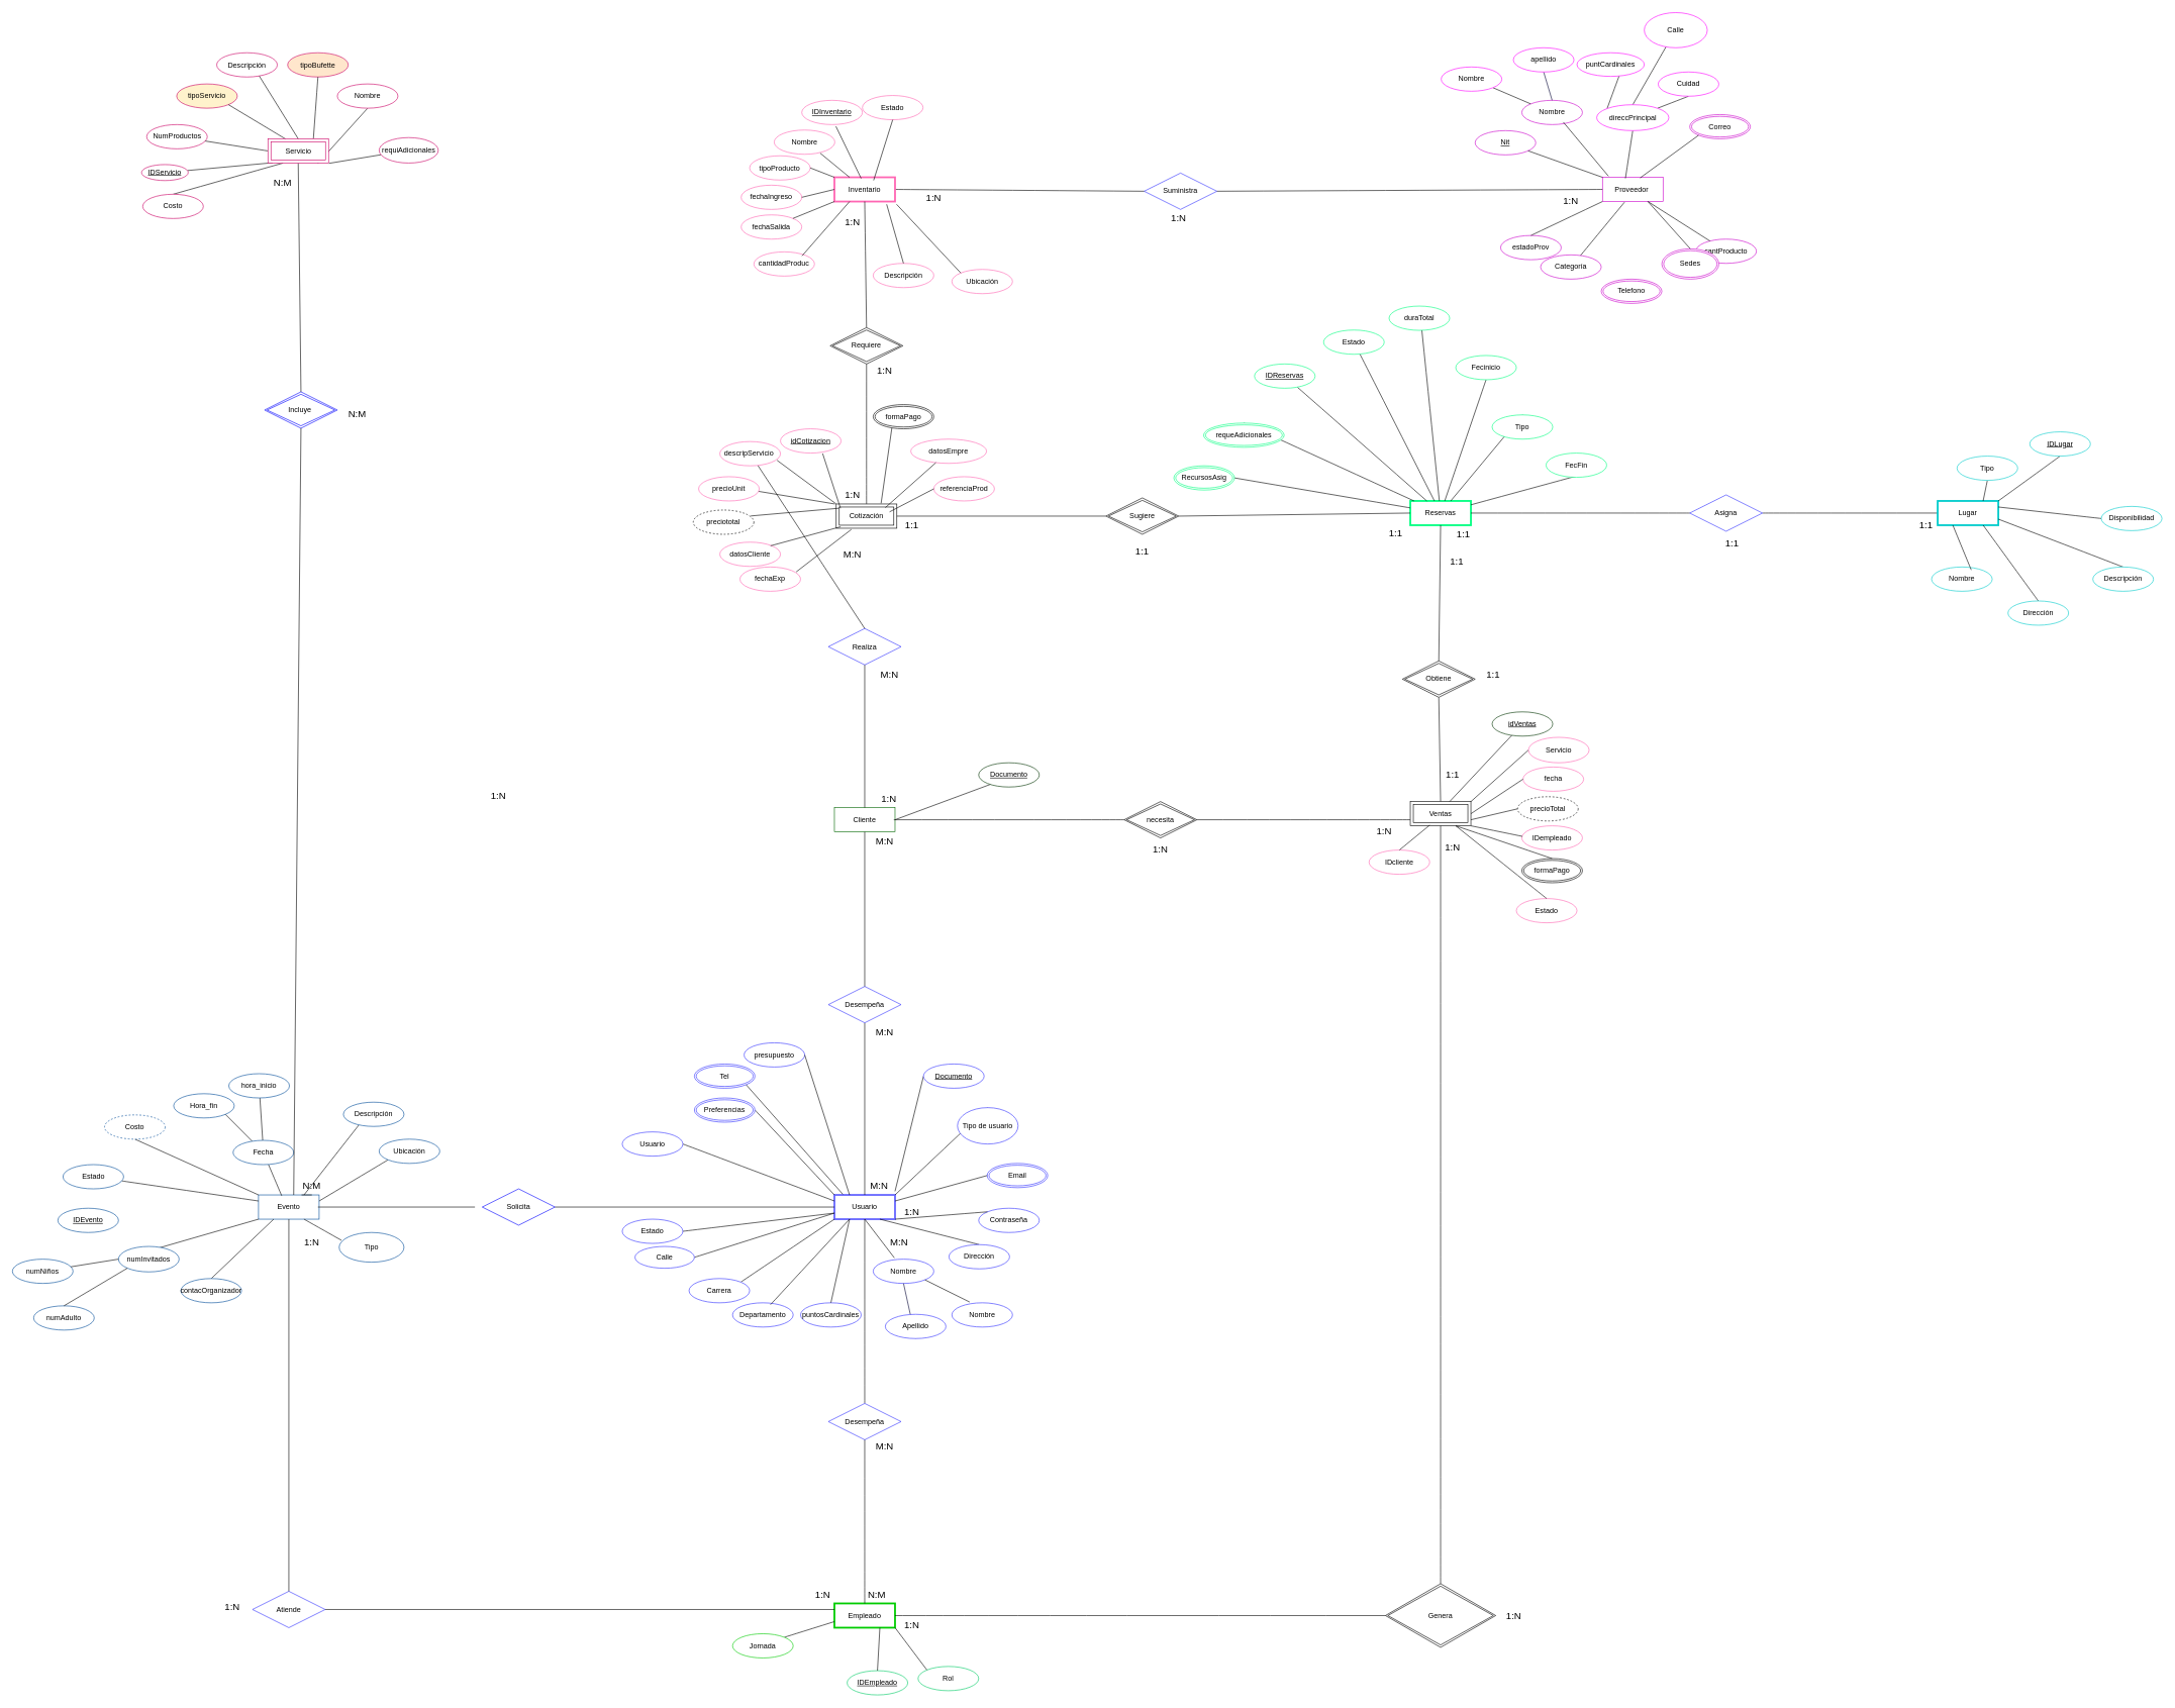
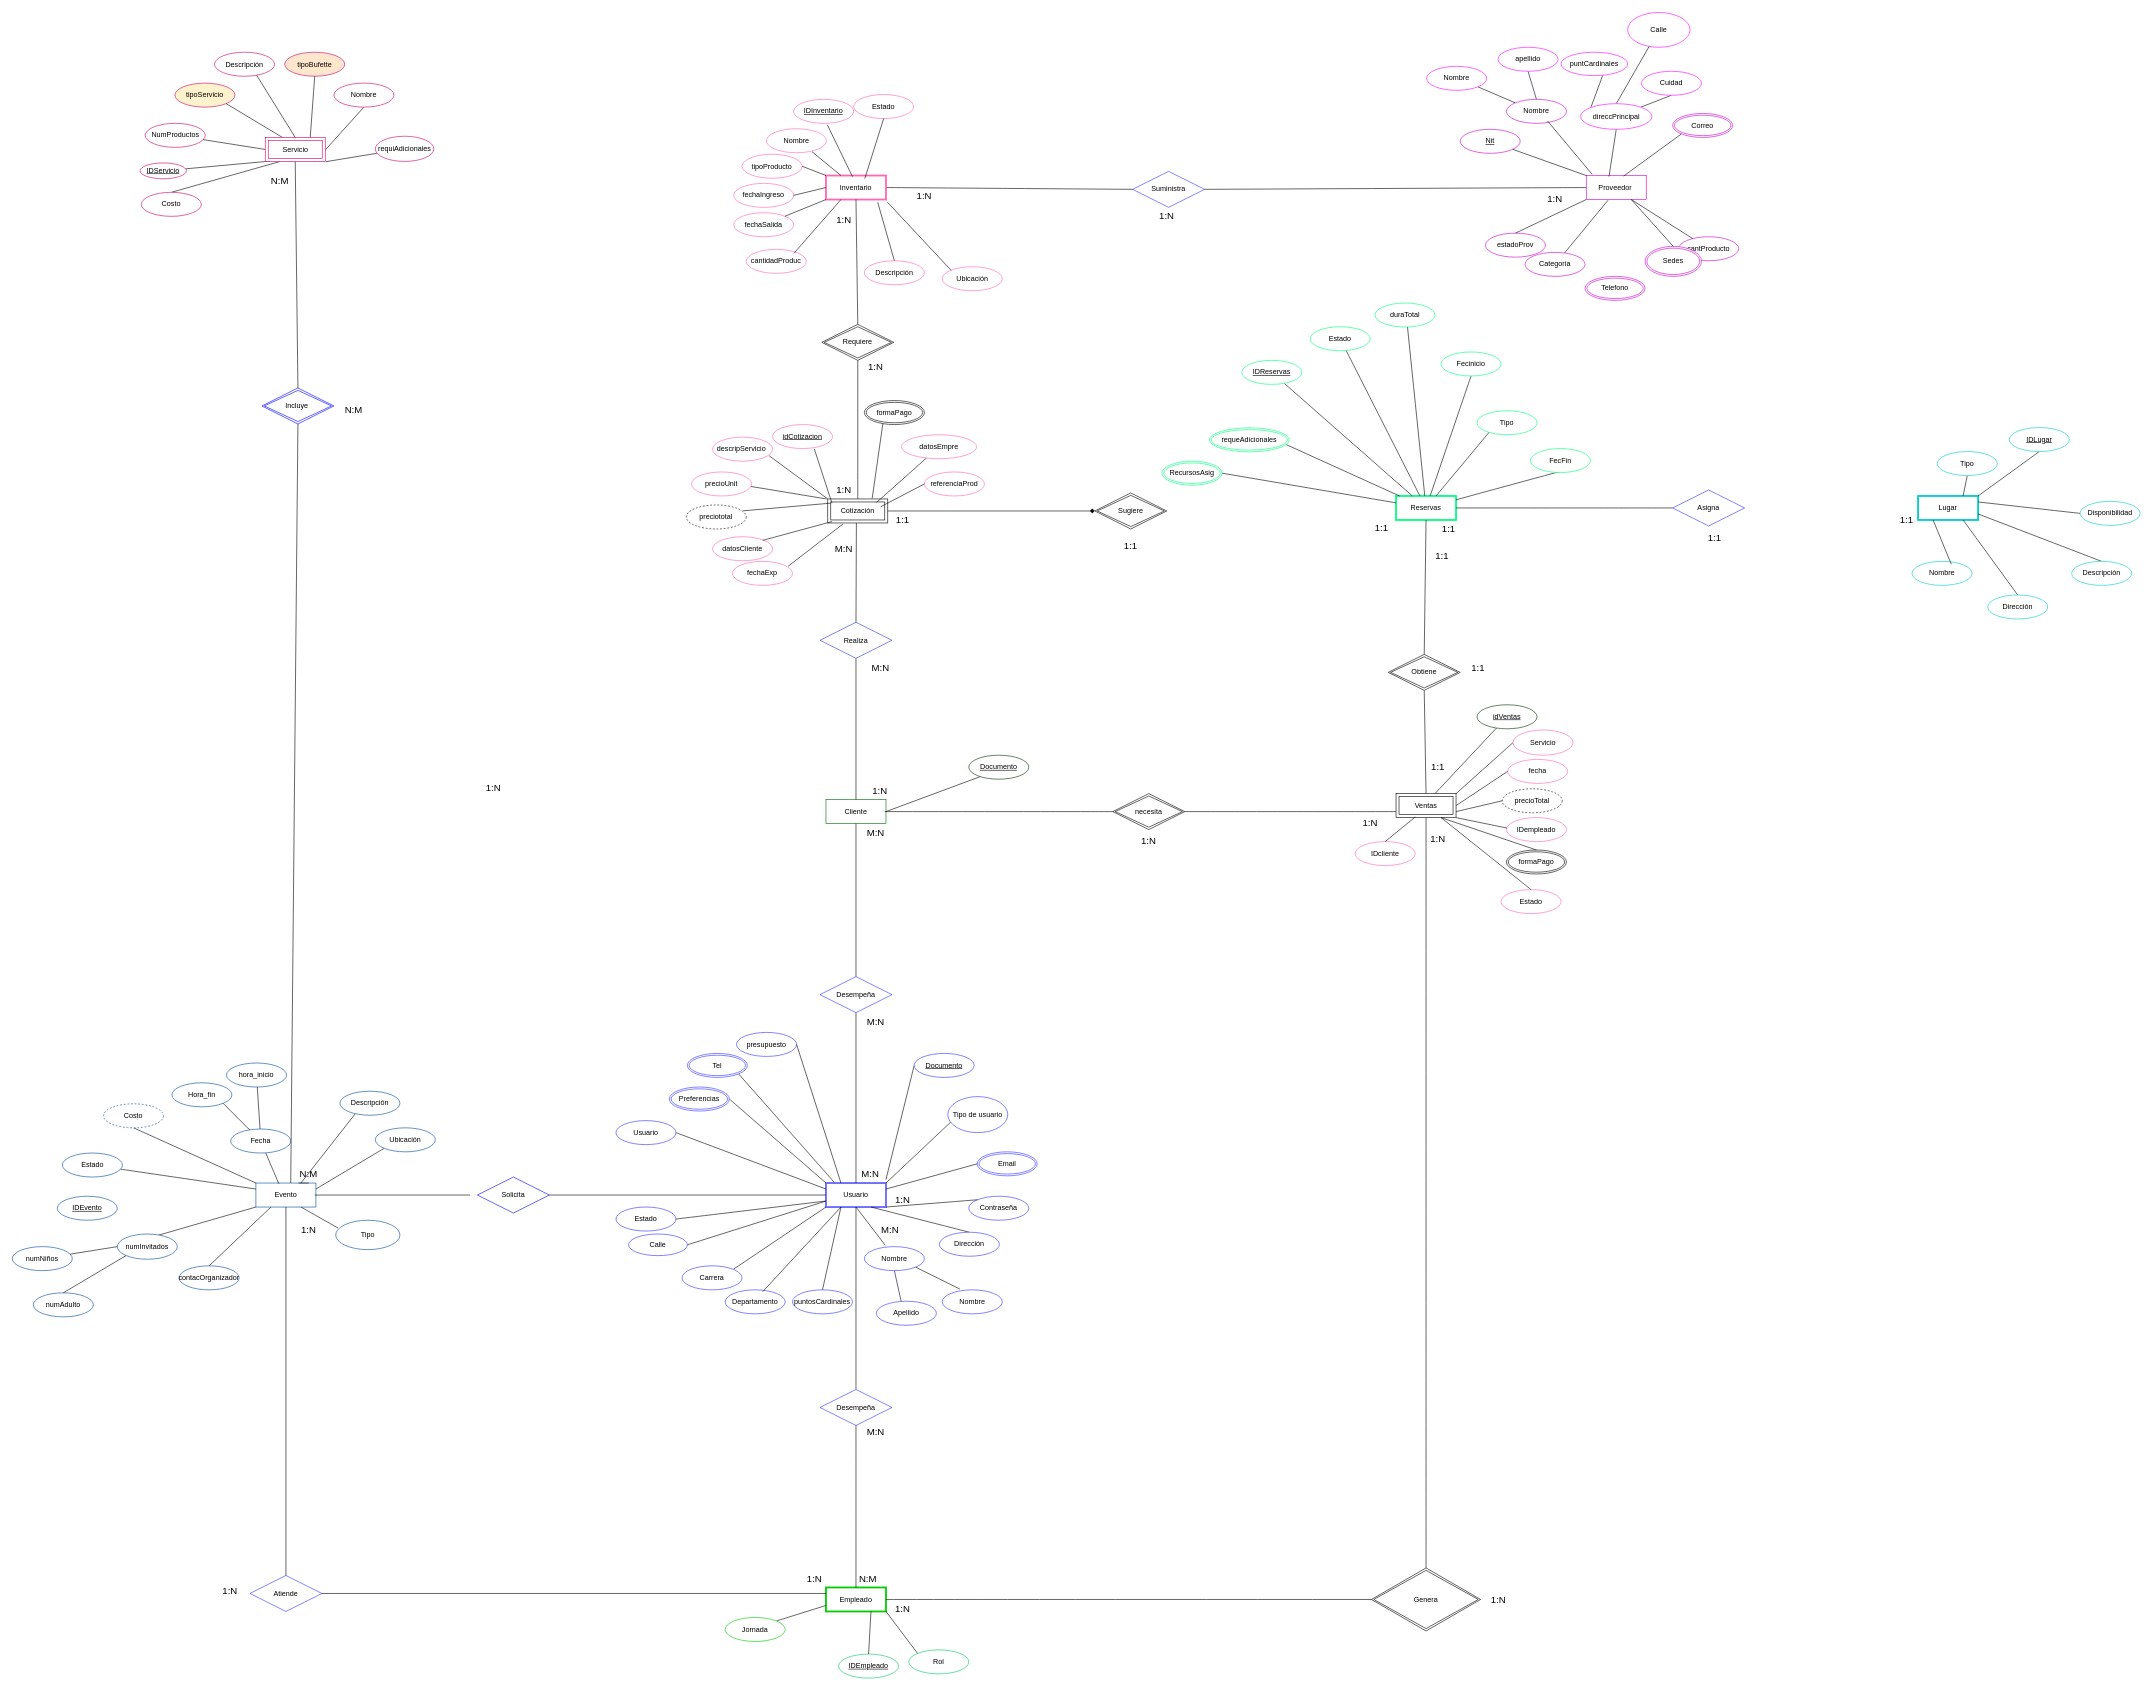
- <mxCell id="169" value="reque&lt;span style=&quot;background-color: initial;&quot;&gt;Adicionales&lt;/span&gt;" style="ellipse;shape=doubleEllipse;margin=3;whiteSpace=wrap;html=1;align=center;strokeColor=#00FF80;" vertex="1" parent="1"><mxGeometry x="1985" y="697.5" width="133" height="40" as="geometry" /></mxCell>
+ <mxCell id="169" value="reque&lt;span style=&quot;background-color: initial;&quot;&gt;Adicionales&lt;/span&gt;" style="ellipse;shape=doubleEllipse;margin=3;whiteSpace=wrap;html=1;align=center;strokeColor=#00FF80;" vertex="1" parent="1"><mxGeometry x="2015" y="712.5" width="133" height="40" as="geometry" /></mxCell>
- <mxCell id="144" value="" style="endArrow=none;html=1;rounded=0;fontSize=12;startSize=8;endSize=8;curved=1;strokeColor=#000000;entryX=0;entryY=0.5;entryDx=0;entryDy=0;exitX=1;exitY=0.5;exitDx=0;exitDy=0;" edge="1" parent="1" source="146" target="145"><mxGeometry width="50" height="50" relative="1" as="geometry"><mxPoint x="2461" y="1214" as="sourcePoint" /><mxPoint x="2685" y="1214" as="targetPoint" /></mxGeometry></mxCell>
- <mxCell id="202" value="" style="endArrow=none;html=1;rounded=0;exitX=1;exitY=0.5;exitDx=0;exitDy=0;entryX=0;entryY=0.5;entryDx=0;entryDy=0;" edge="1" parent="1" source="200" target="143"><mxGeometry width="50" height="50" relative="1" as="geometry"><mxPoint x="2307" y="1028" as="sourcePoint" /><mxPoint x="2223" y="845" as="targetPoint" /></mxGeometry></mxCell>
- <mxCell id="201" value="" style="endArrow=none;html=1;rounded=0;exitX=1;exitY=0.5;exitDx=0;exitDy=0;entryX=0;entryY=0.5;entryDx=0;entryDy=0;" edge="1" parent="1" source="199" target="200"><mxGeometry width="50" height="50" relative="1" as="geometry"><mxPoint x="2307" y="1028" as="sourcePoint" /><mxPoint x="2357" y="978" as="targetPoint" /></mxGeometry></mxCell>
+ <mxCell id="201" value="" style="endArrow=diamond;html=1;rounded=0;exitX=1;exitY=0.5;exitDx=0;exitDy=0;entryX=0;entryY=0.5;entryDx=0;entryDy=0;" edge="1" parent="1" source="199" target="200"><mxGeometry width="50" height="50" relative="1" as="geometry"><mxPoint x="2307" y="1028" as="sourcePoint" /><mxPoint x="2357" y="978" as="targetPoint" /></mxGeometry></mxCell>
- <mxCell id="196" value="" style="endArrow=none;html=1;rounded=0;exitX=0.5;exitY=0;exitDx=0;exitDy=0;" edge="1" parent="1" source="195" target="219"><mxGeometry width="50" height="50" relative="1" as="geometry"><mxPoint x="1441" y="1098.5" as="sourcePoint" /><mxPoint x="1426.68" y="871" as="targetPoint" /></mxGeometry></mxCell>
+ <mxCell id="196" value="" style="endArrow=none;html=1;rounded=0;exitX=0.5;exitY=0;exitDx=0;exitDy=0;entryX=0.477;entryY=1;entryDx=0;entryDy=0;entryPerimeter=0;" edge="1" parent="1" source="195" target="199"><mxGeometry width="50" height="50" relative="1" as="geometry"><mxPoint x="1441" y="1098.5" as="sourcePoint" /><mxPoint x="1426.68" y="871" as="targetPoint" /></mxGeometry></mxCell>
- <mxCell id="69" value="Preferencias" style="ellipse;shape=doubleEllipse;margin=3;whiteSpace=wrap;html=1;align=center;strokeColor=#3333FF;" vertex="1" parent="1"><mxGeometry x="1145" y="1811" width="100" height="40" as="geometry" /></mxCell>
+ <mxCell id="69" value="Preferencias" style="ellipse;shape=doubleEllipse;margin=3;whiteSpace=wrap;html=1;align=center;strokeColor=#3333FF;" vertex="1" parent="1"><mxGeometry x="1115" y="1811" width="100" height="40" as="geometry" /></mxCell>
